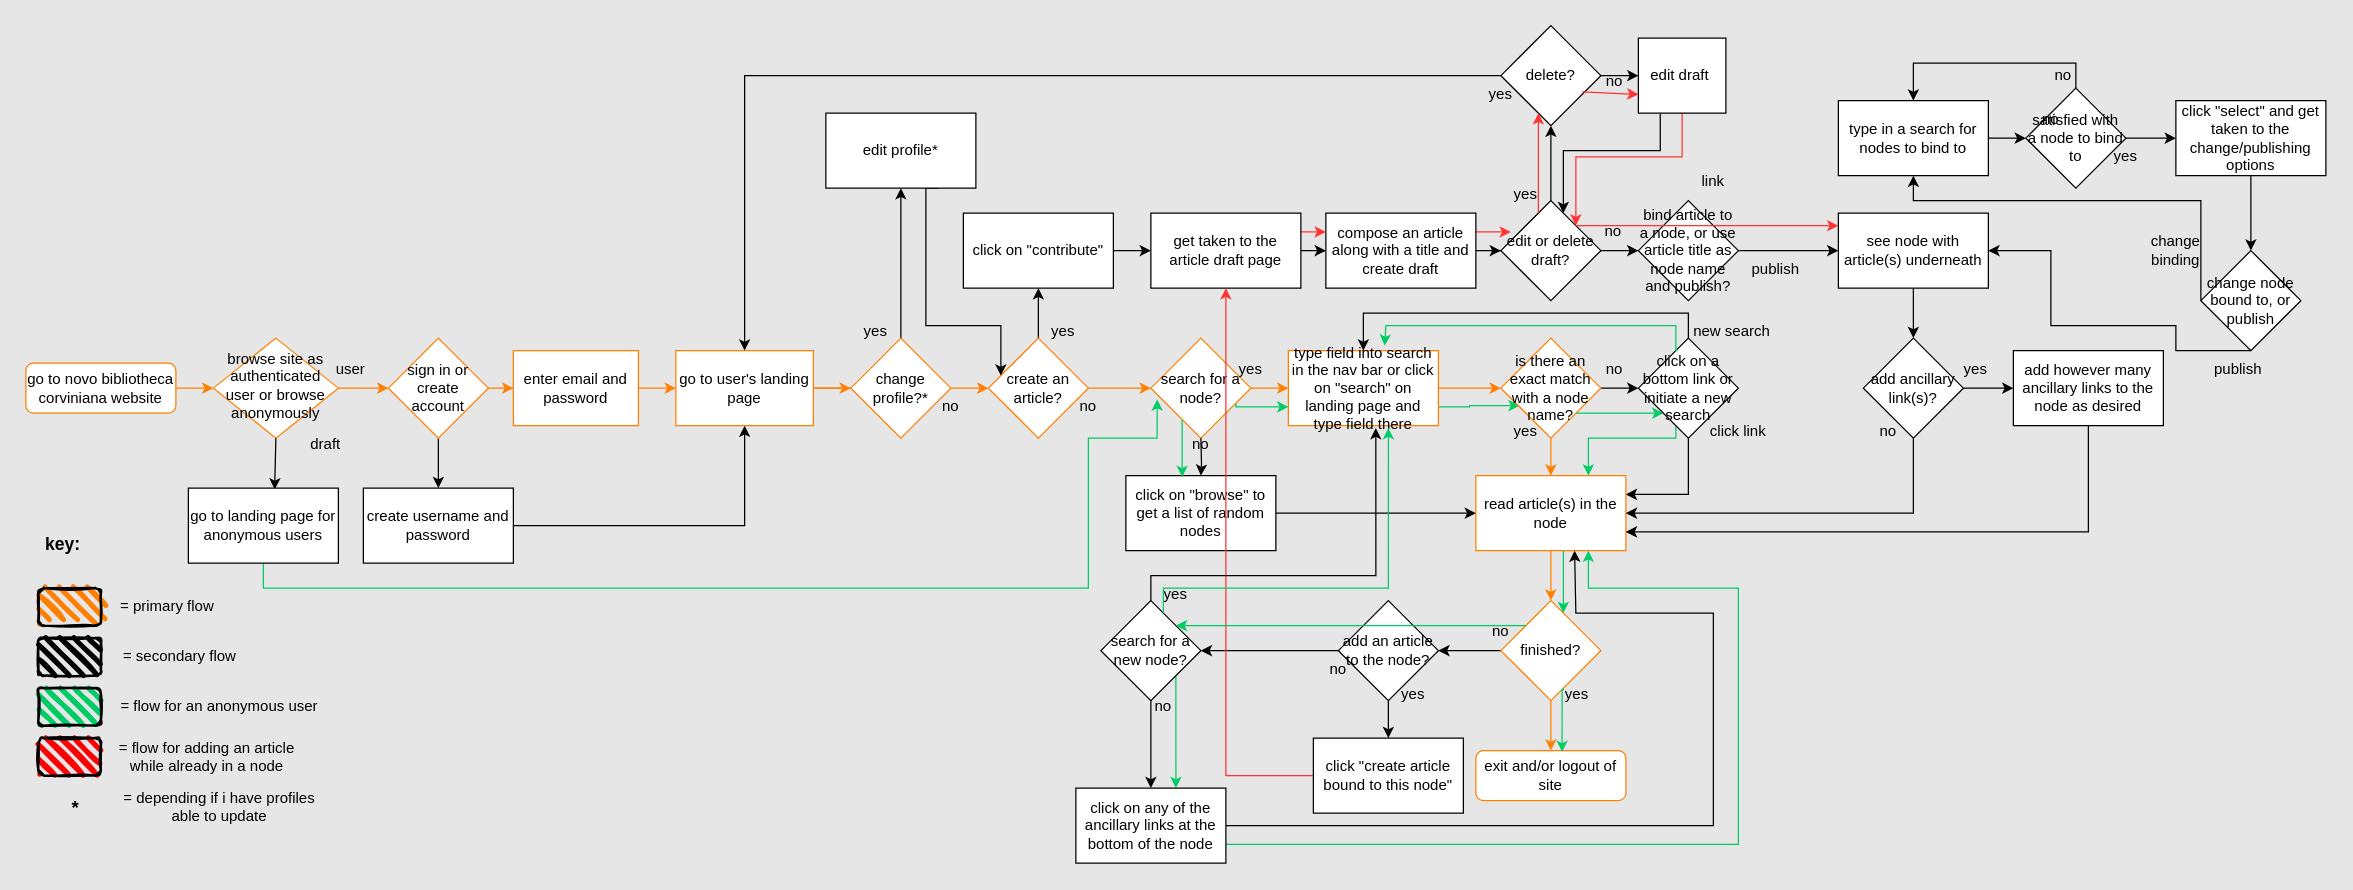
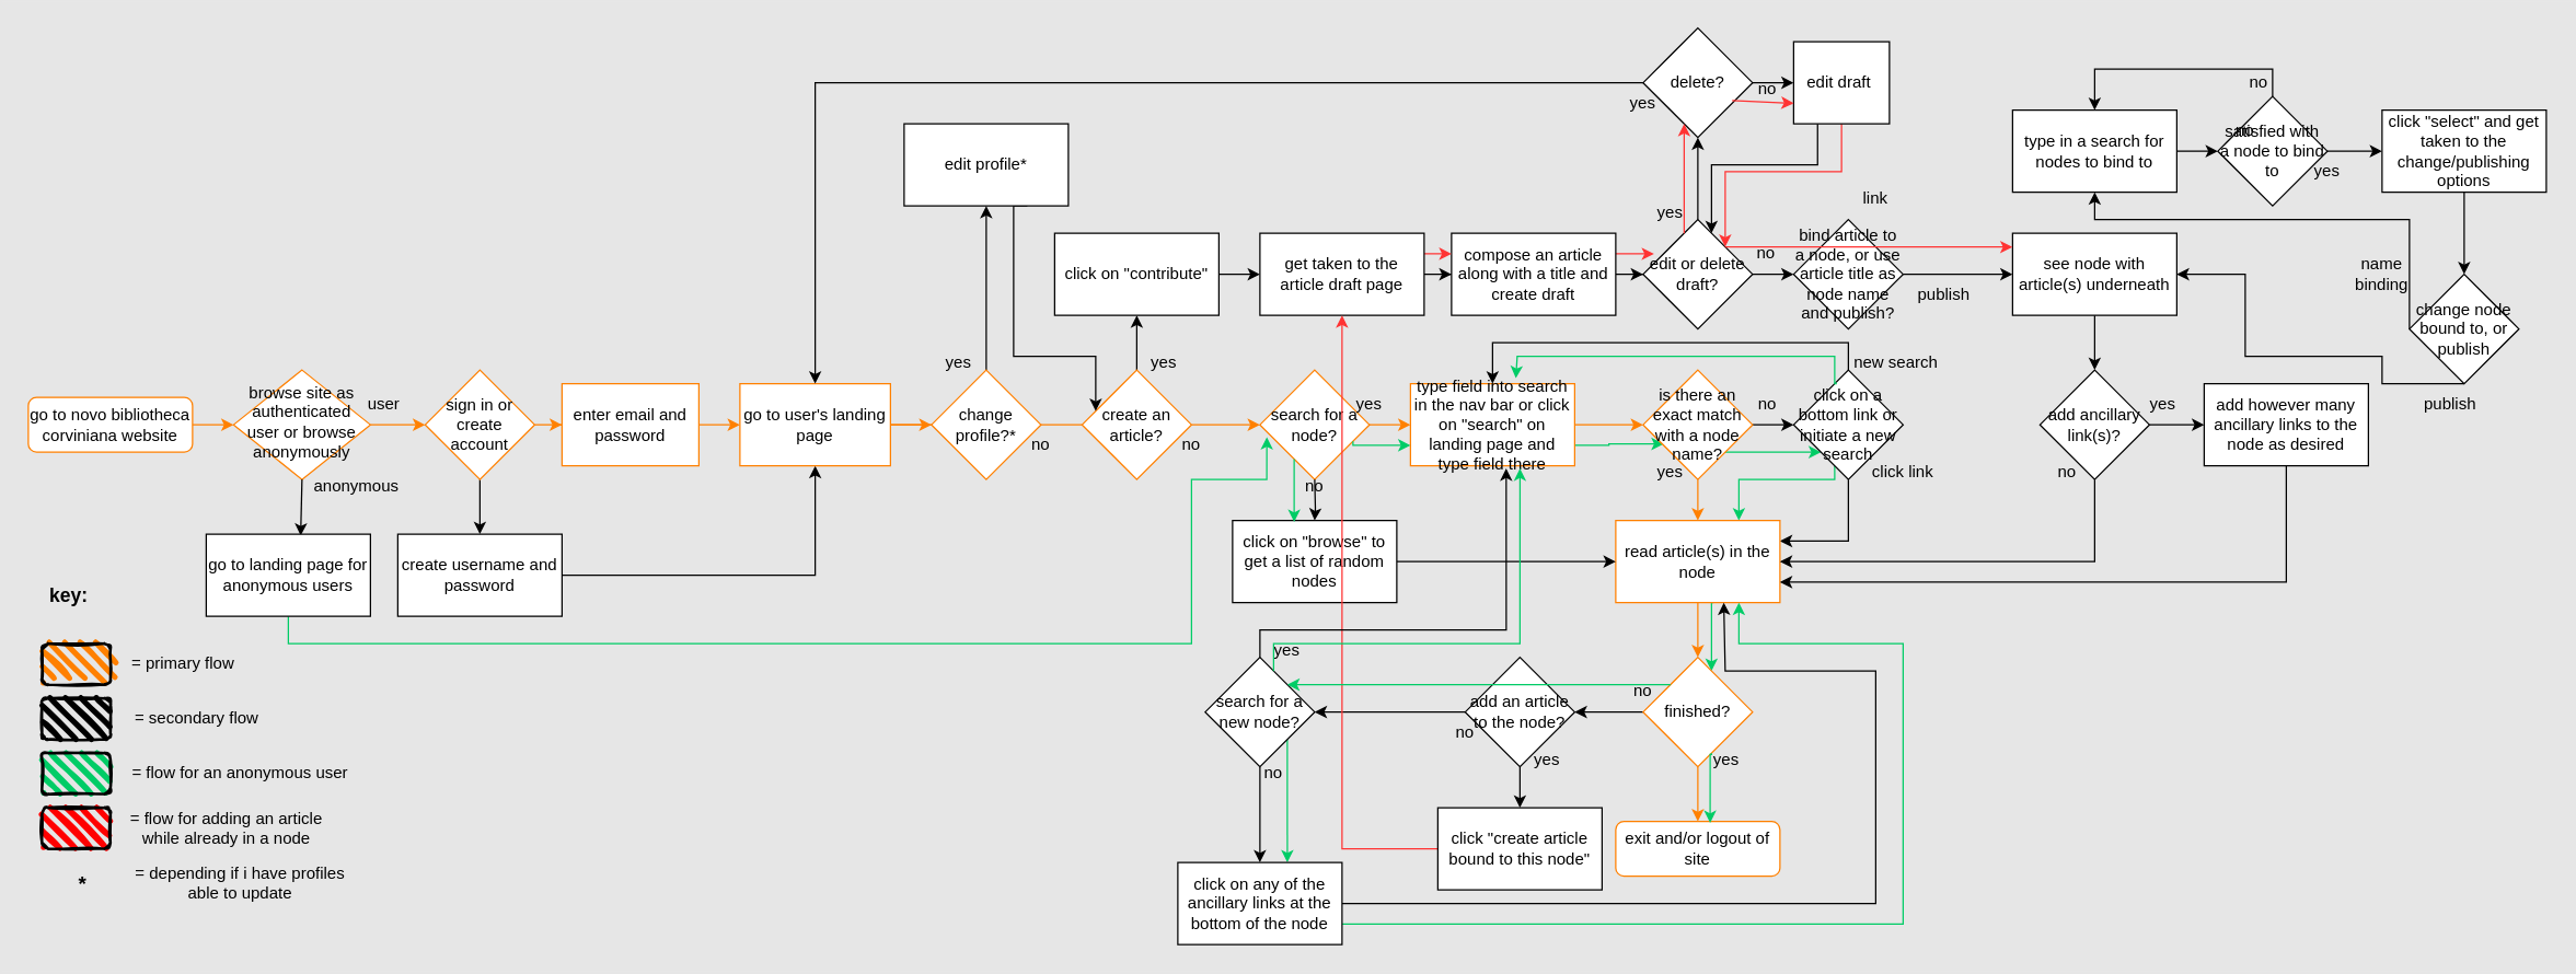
- <mxCell id="108" value="change binding" style="text;html=1;strokeColor=none;fillColor=none;align=center;verticalAlign=middle;whiteSpace=wrap;rounded=0;" vertex="1" parent="1"><mxGeometry x="1710" y="185" width="60" height="30" as="geometry" /></mxCell>
+ <mxCell id="108" value="name binding" style="text;html=1;strokeColor=none;fillColor=none;align=center;verticalAlign=middle;whiteSpace=wrap;rounded=0;" vertex="1" parent="1"><mxGeometry x="1710" y="185" width="60" height="30" as="geometry" /></mxCell>
- <mxCell id="18" style="edgeStyle=orthogonalEdgeStyle;rounded=0;orthogonalLoop=1;jettySize=auto;html=1;exitX=1;exitY=0.5;exitDx=0;exitDy=0;entryX=0;entryY=0.5;entryDx=0;entryDy=0;strokeColor=#FF8000;" edge="1" parent="1" source="20" target="23"><mxGeometry relative="1" as="geometry" /></mxCell>
+ <mxCell id="18" style="edgeStyle=orthogonalEdgeStyle;rounded=0;orthogonalLoop=1;jettySize=auto;html=1;exitX=1;exitY=0.5;exitDx=0;exitDy=0;entryX=0;entryY=0.5;entryDx=0;entryDy=0;strokeColor=#FF8000;endArrow=none;" edge="1" parent="1" source="20" target="23"><mxGeometry relative="1" as="geometry" /></mxCell>
- <mxCell id="13" value="draft" style="text;html=1;strokeColor=none;fillColor=none;align=center;verticalAlign=middle;whiteSpace=wrap;rounded=0;" vertex="1" parent="1"><mxGeometry x="230" y="340" width="60" height="30" as="geometry" /></mxCell>
+ <mxCell id="13" value="anonymous" style="text;html=1;strokeColor=none;fillColor=none;align=center;verticalAlign=middle;whiteSpace=wrap;rounded=0;" vertex="1" parent="1"><mxGeometry x="230" y="340" width="60" height="30" as="geometry" /></mxCell>
